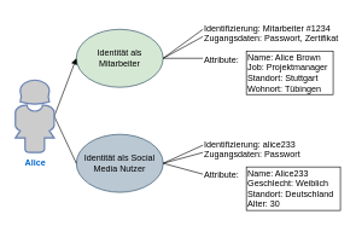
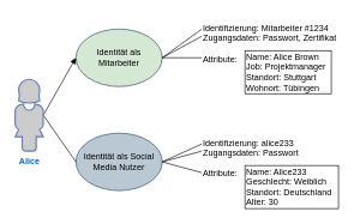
- <mxCell id="16" value="&lt;b&gt;Alice&lt;/b&gt;" style="fontColor=#0066CC;verticalAlign=top;verticalLabelPosition=bottom;labelPosition=center;align=center;html=1;outlineConnect=0;fillColor=#CCCCCC;strokeColor=#6881B3;gradientColor=none;gradientDirection=north;strokeWidth=2;shape=mxgraph.networks.user_female;" vertex="1" parent="1"><mxGeometry x="20" y="110" width="55" height="100" as="geometry" /></mxCell>
+ <mxCell id="16" value="&lt;b&gt;Alice&lt;/b&gt;" style="fontColor=#0066CC;verticalAlign=top;verticalLabelPosition=bottom;labelPosition=center;align=center;html=1;outlineConnect=0;fillColor=#CCCCCC;strokeColor=#6881B3;gradientColor=none;gradientDirection=north;strokeWidth=2;shape=mxgraph.networks.user_female;" vertex="1" parent="1"><mxGeometry x="20" y="110" width="40" height="100" as="geometry" /></mxCell>
